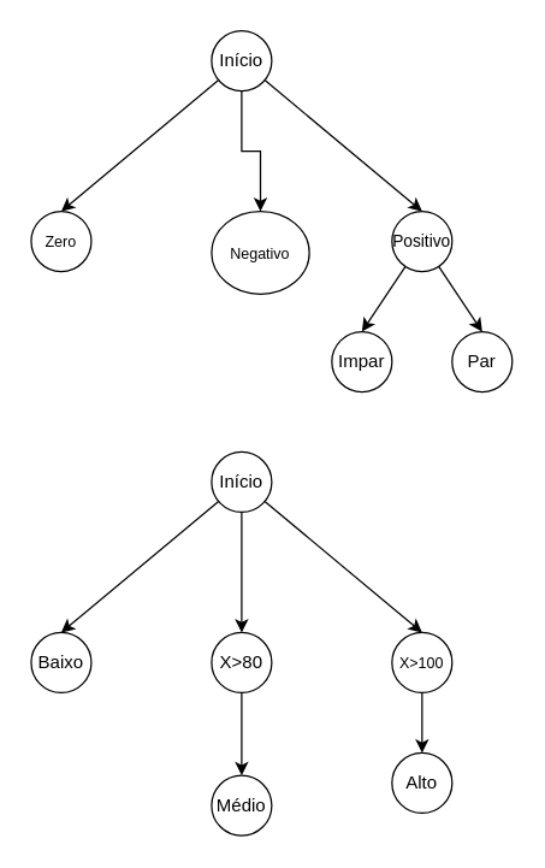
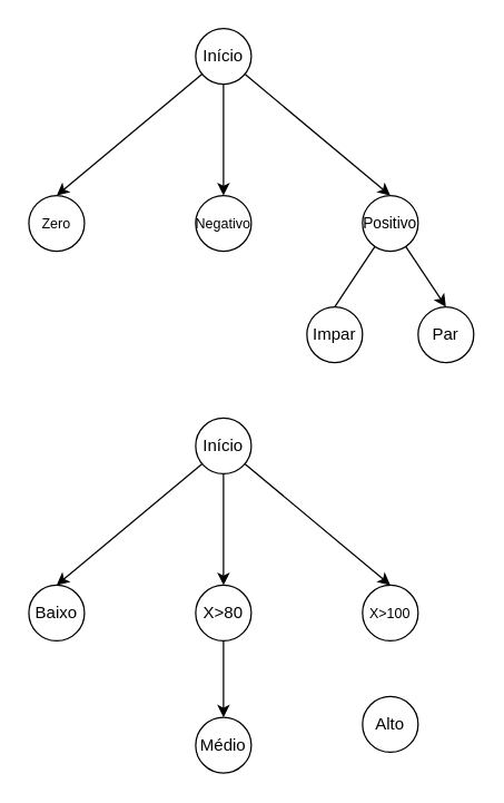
- <mxCell id="9" value="&lt;font style=&quot;font-size: 10px;&quot;&gt;Negativo&lt;/font&gt;" style="ellipse;whiteSpace=wrap;html=1;" vertex="1" parent="1"><mxGeometry x="140" y="140" width="65" height="55" as="geometry" /></mxCell>
+ <mxCell id="9" value="&lt;font style=&quot;font-size: 10px;&quot;&gt;Negativo&lt;/font&gt;" style="ellipse;whiteSpace=wrap;html=1;" vertex="1" parent="1"><mxGeometry x="140" y="140" width="40" height="40" as="geometry" /></mxCell>
- <mxCell id="6" style="rounded=0;orthogonalLoop=1;jettySize=auto;html=1;entryX=0.5;entryY=0;entryDx=0;entryDy=0;" edge="1" parent="1" source="8" target="11"><mxGeometry relative="1" as="geometry" /></mxCell>
+ <mxCell id="6" style="rounded=0;orthogonalLoop=1;jettySize=auto;html=1;entryX=0.5;entryY=0;entryDx=0;entryDy=0;endArrow=none;" edge="1" parent="1" source="8" target="11"><mxGeometry relative="1" as="geometry" /></mxCell>
- <mxCell id="18" style="rounded=0;orthogonalLoop=1;jettySize=auto;html=1;entryX=0.5;entryY=0;entryDx=0;entryDy=0;exitX=0.5;exitY=1;exitDx=0;exitDy=0;" edge="1" source="19" target="21" parent="1"><mxGeometry relative="1" as="geometry" /></mxCell>
